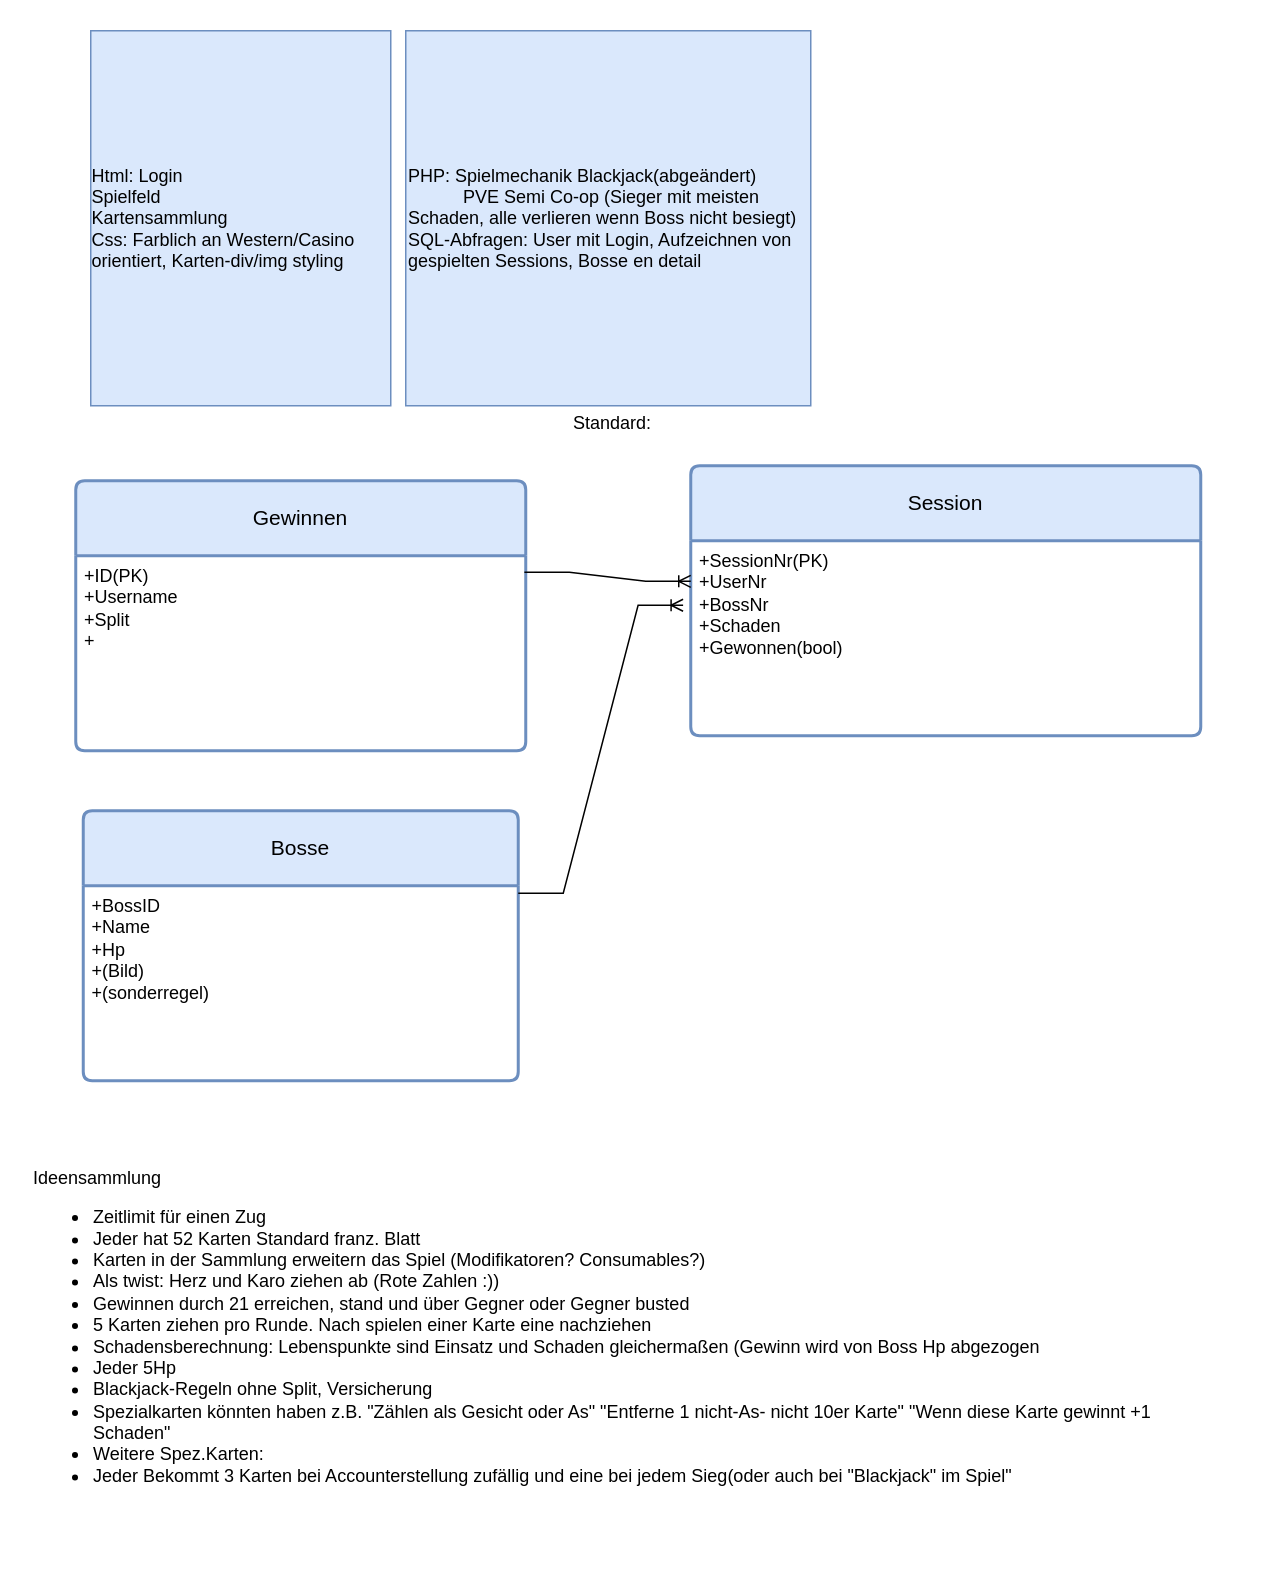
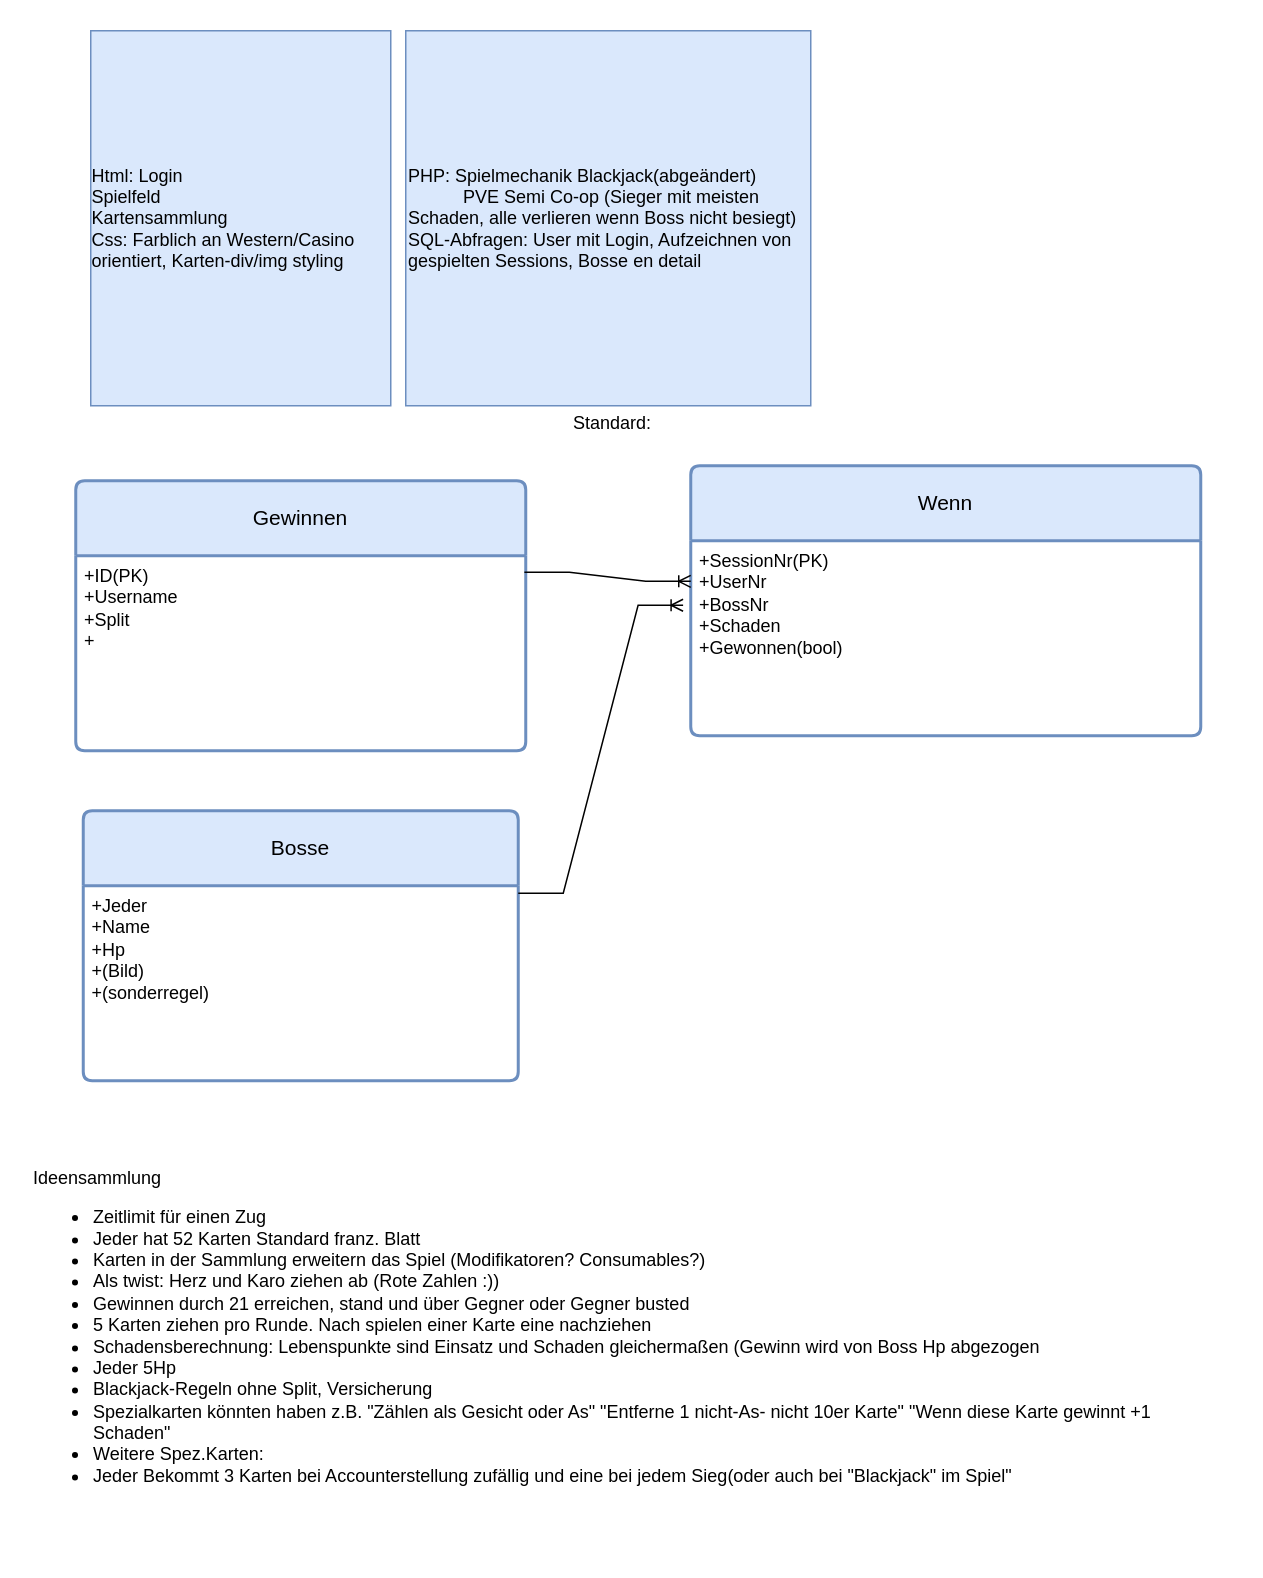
- <mxCell id="7" value="&lt;div&gt;Session&lt;/div&gt;" style="swimlane;childLayout=stackLayout;horizontal=1;startSize=50;horizontalStack=0;rounded=1;fontSize=14;fontStyle=0;strokeWidth=2;resizeParent=0;resizeLast=1;shadow=0;dashed=0;align=center;arcSize=4;whiteSpace=wrap;html=1;fillColor=#dae8fc;strokeColor=#6c8ebf;" parent="1" vertex="1"><mxGeometry x="460" y="310" width="340" height="180" as="geometry" /></mxCell>
+ <mxCell id="7" value="&lt;div&gt;Wenn&lt;/div&gt;" style="swimlane;childLayout=stackLayout;horizontal=1;startSize=50;horizontalStack=0;rounded=1;fontSize=14;fontStyle=0;strokeWidth=2;resizeParent=0;resizeLast=1;shadow=0;dashed=0;align=center;arcSize=4;whiteSpace=wrap;html=1;fillColor=#dae8fc;strokeColor=#6c8ebf;" parent="1" vertex="1"><mxGeometry x="460" y="310" width="340" height="180" as="geometry" /></mxCell>
- <mxCell id="10" value="+BossID&lt;br&gt;+Name&lt;br&gt;&lt;div&gt;+Hp&lt;/div&gt;&lt;div&gt;+(Bild)&lt;/div&gt;&lt;div&gt;+(sonderregel)&lt;br&gt;&lt;/div&gt;" style="align=left;strokeColor=none;fillColor=none;spacingLeft=4;fontSize=12;verticalAlign=top;resizable=0;rotatable=0;part=1;html=1;" parent="9" vertex="1"><mxGeometry y="50" width="290" height="130" as="geometry" /></mxCell>
+ <mxCell id="10" value="+Jeder&lt;br&gt;+Name&lt;br&gt;&lt;div&gt;+Hp&lt;/div&gt;&lt;div&gt;+(Bild)&lt;/div&gt;&lt;div&gt;+(sonderregel)&lt;br&gt;&lt;/div&gt;" style="align=left;strokeColor=none;fillColor=none;spacingLeft=4;fontSize=12;verticalAlign=top;resizable=0;rotatable=0;part=1;html=1;" parent="9" vertex="1"><mxGeometry y="50" width="290" height="130" as="geometry" /></mxCell>
